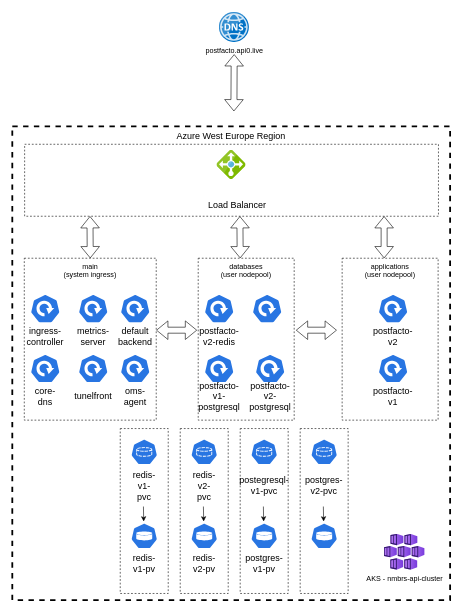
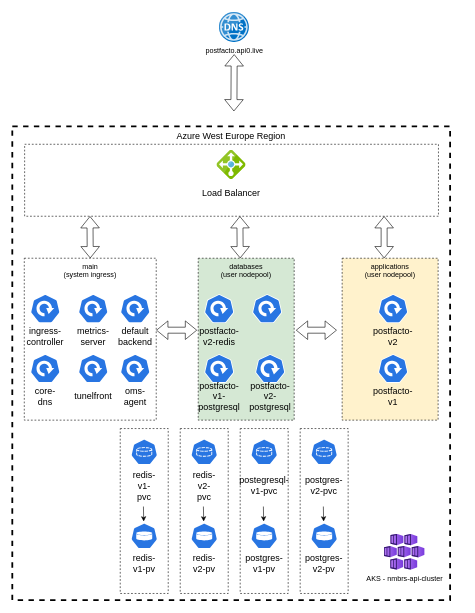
- <mxCell id="11" value="Load Balancer" style="text;html=1;strokeColor=none;fillColor=none;align=center;verticalAlign=middle;whiteSpace=wrap;rounded=0;dashed=1;fontSize=15;" vertex="1" parent="8"><mxGeometry x="295.857" y="90" width="118.286" height="20" as="geometry" /></mxCell>
+ <mxCell id="11" value="Load Balancer" style="text;html=1;strokeColor=none;fillColor=none;align=center;verticalAlign=middle;whiteSpace=wrap;rounded=0;dashed=1;fontSize=15;" vertex="1" parent="8"><mxGeometry x="285.857" y="70" width="118.286" height="20" as="geometry" /></mxCell>
- <mxCell id="13" value="databases&lt;br&gt;(user nodepool)" style="rounded=0;whiteSpace=wrap;html=1;dashed=1;verticalAlign=top;" vertex="1" parent="12"><mxGeometry width="160" height="270" as="geometry" /></mxCell>
+ <mxCell id="13" value="databases&lt;br&gt;(user nodepool)" style="rounded=0;whiteSpace=wrap;html=1;dashed=1;verticalAlign=top;fillColor=#d5e8d4;" vertex="1" parent="12"><mxGeometry width="160" height="270" as="geometry" /></mxCell>
- <mxCell id="26" value="applications&lt;br&gt;(user nodepool)" style="rounded=0;whiteSpace=wrap;html=1;dashed=1;verticalAlign=top;" vertex="1" parent="25"><mxGeometry width="160" height="270" as="geometry" /></mxCell>
+ <mxCell id="26" value="applications&lt;br&gt;(user nodepool)" style="rounded=0;whiteSpace=wrap;html=1;dashed=1;verticalAlign=top;fillColor=#fff2cc;" vertex="1" parent="25"><mxGeometry width="160" height="270" as="geometry" /></mxCell>
+ <mxCell id="69" value="postgres-v2-pv" style="text;html=1;strokeColor=none;fillColor=none;align=center;verticalAlign=middle;whiteSpace=wrap;rounded=0;dashed=1;fontSize=15;" vertex="1" parent="63"><mxGeometry x="22.222" y="215" width="35.556" height="20" as="geometry" /></mxCell>
